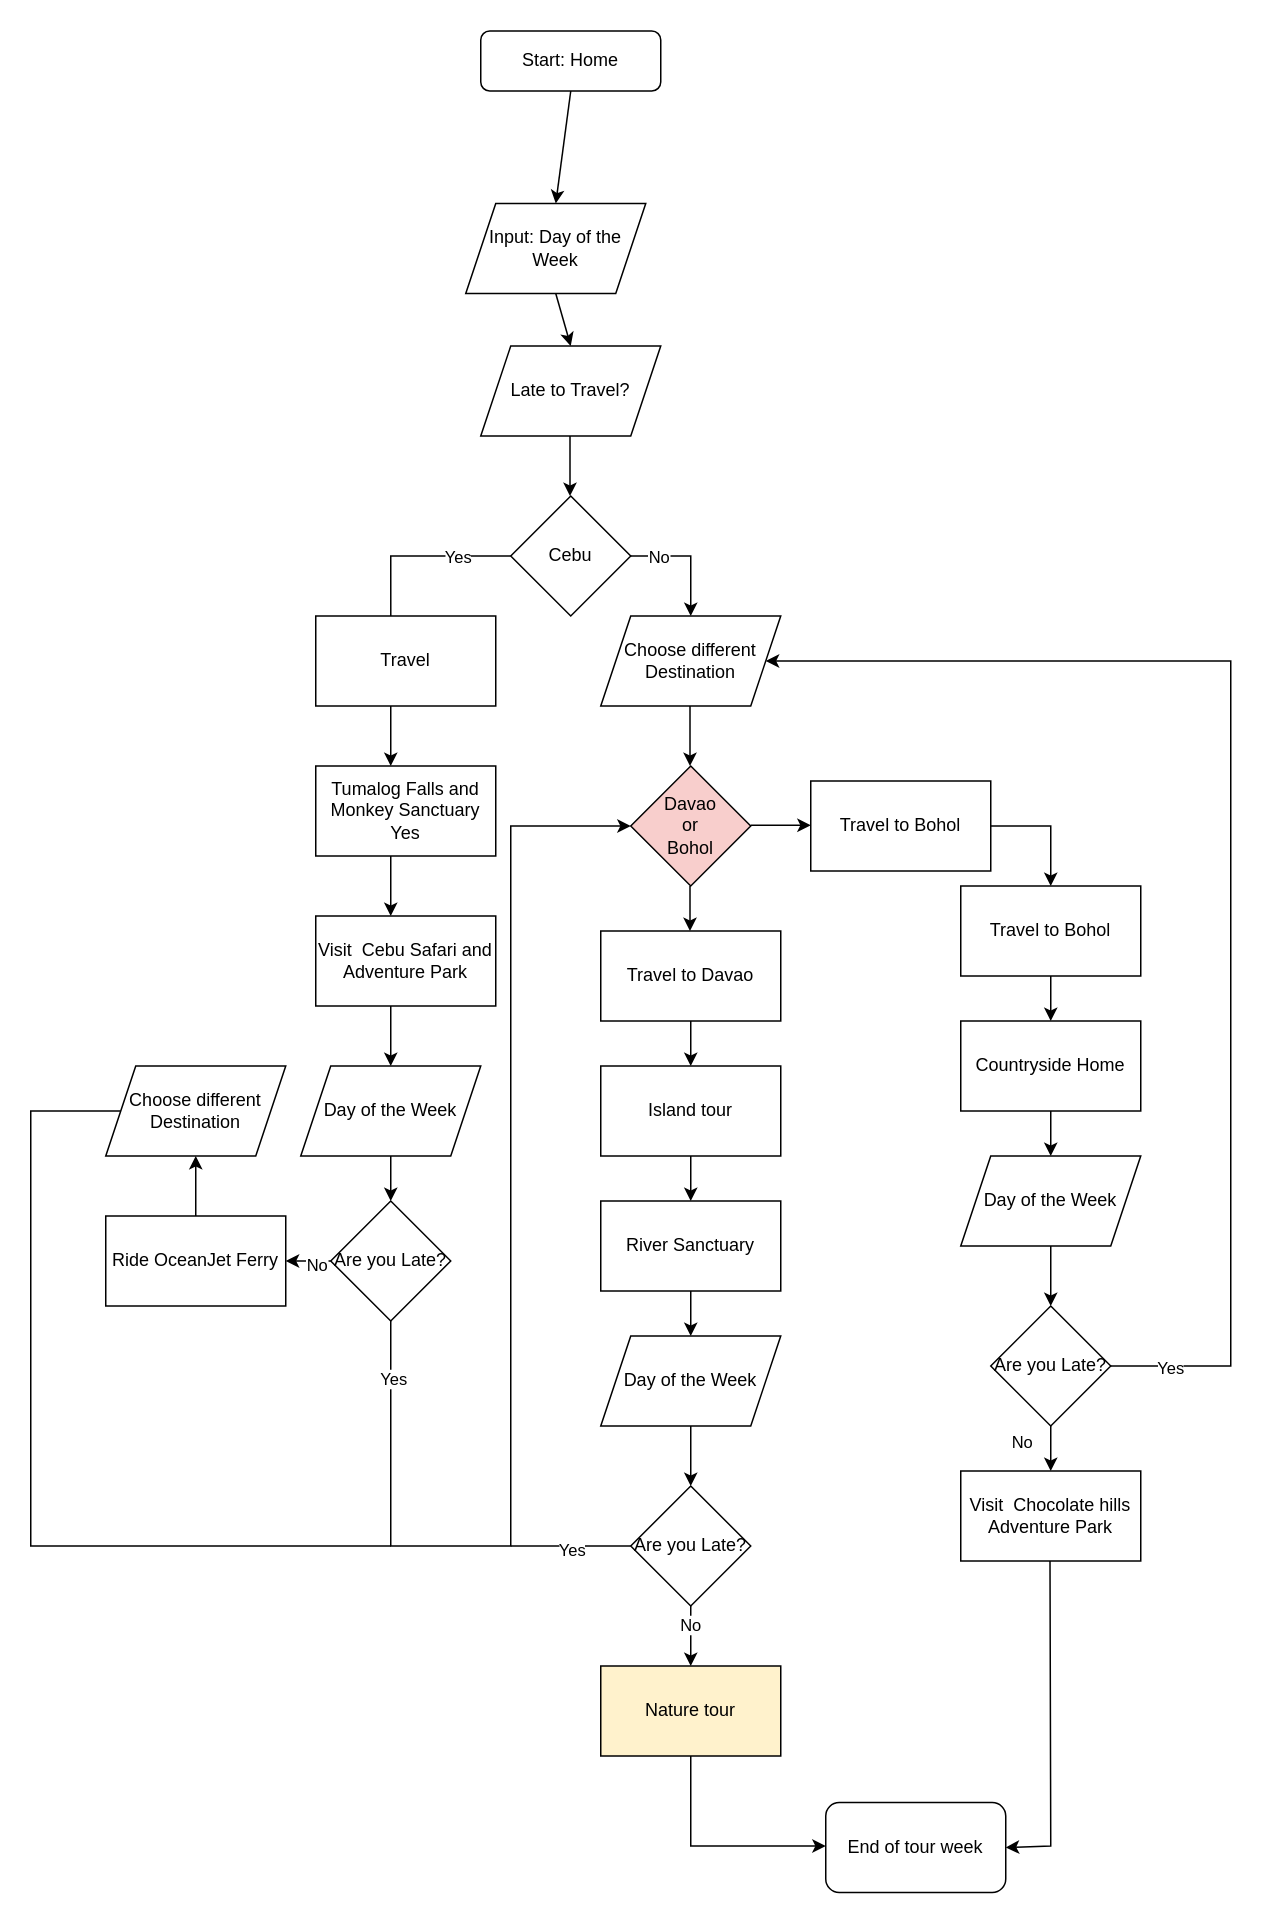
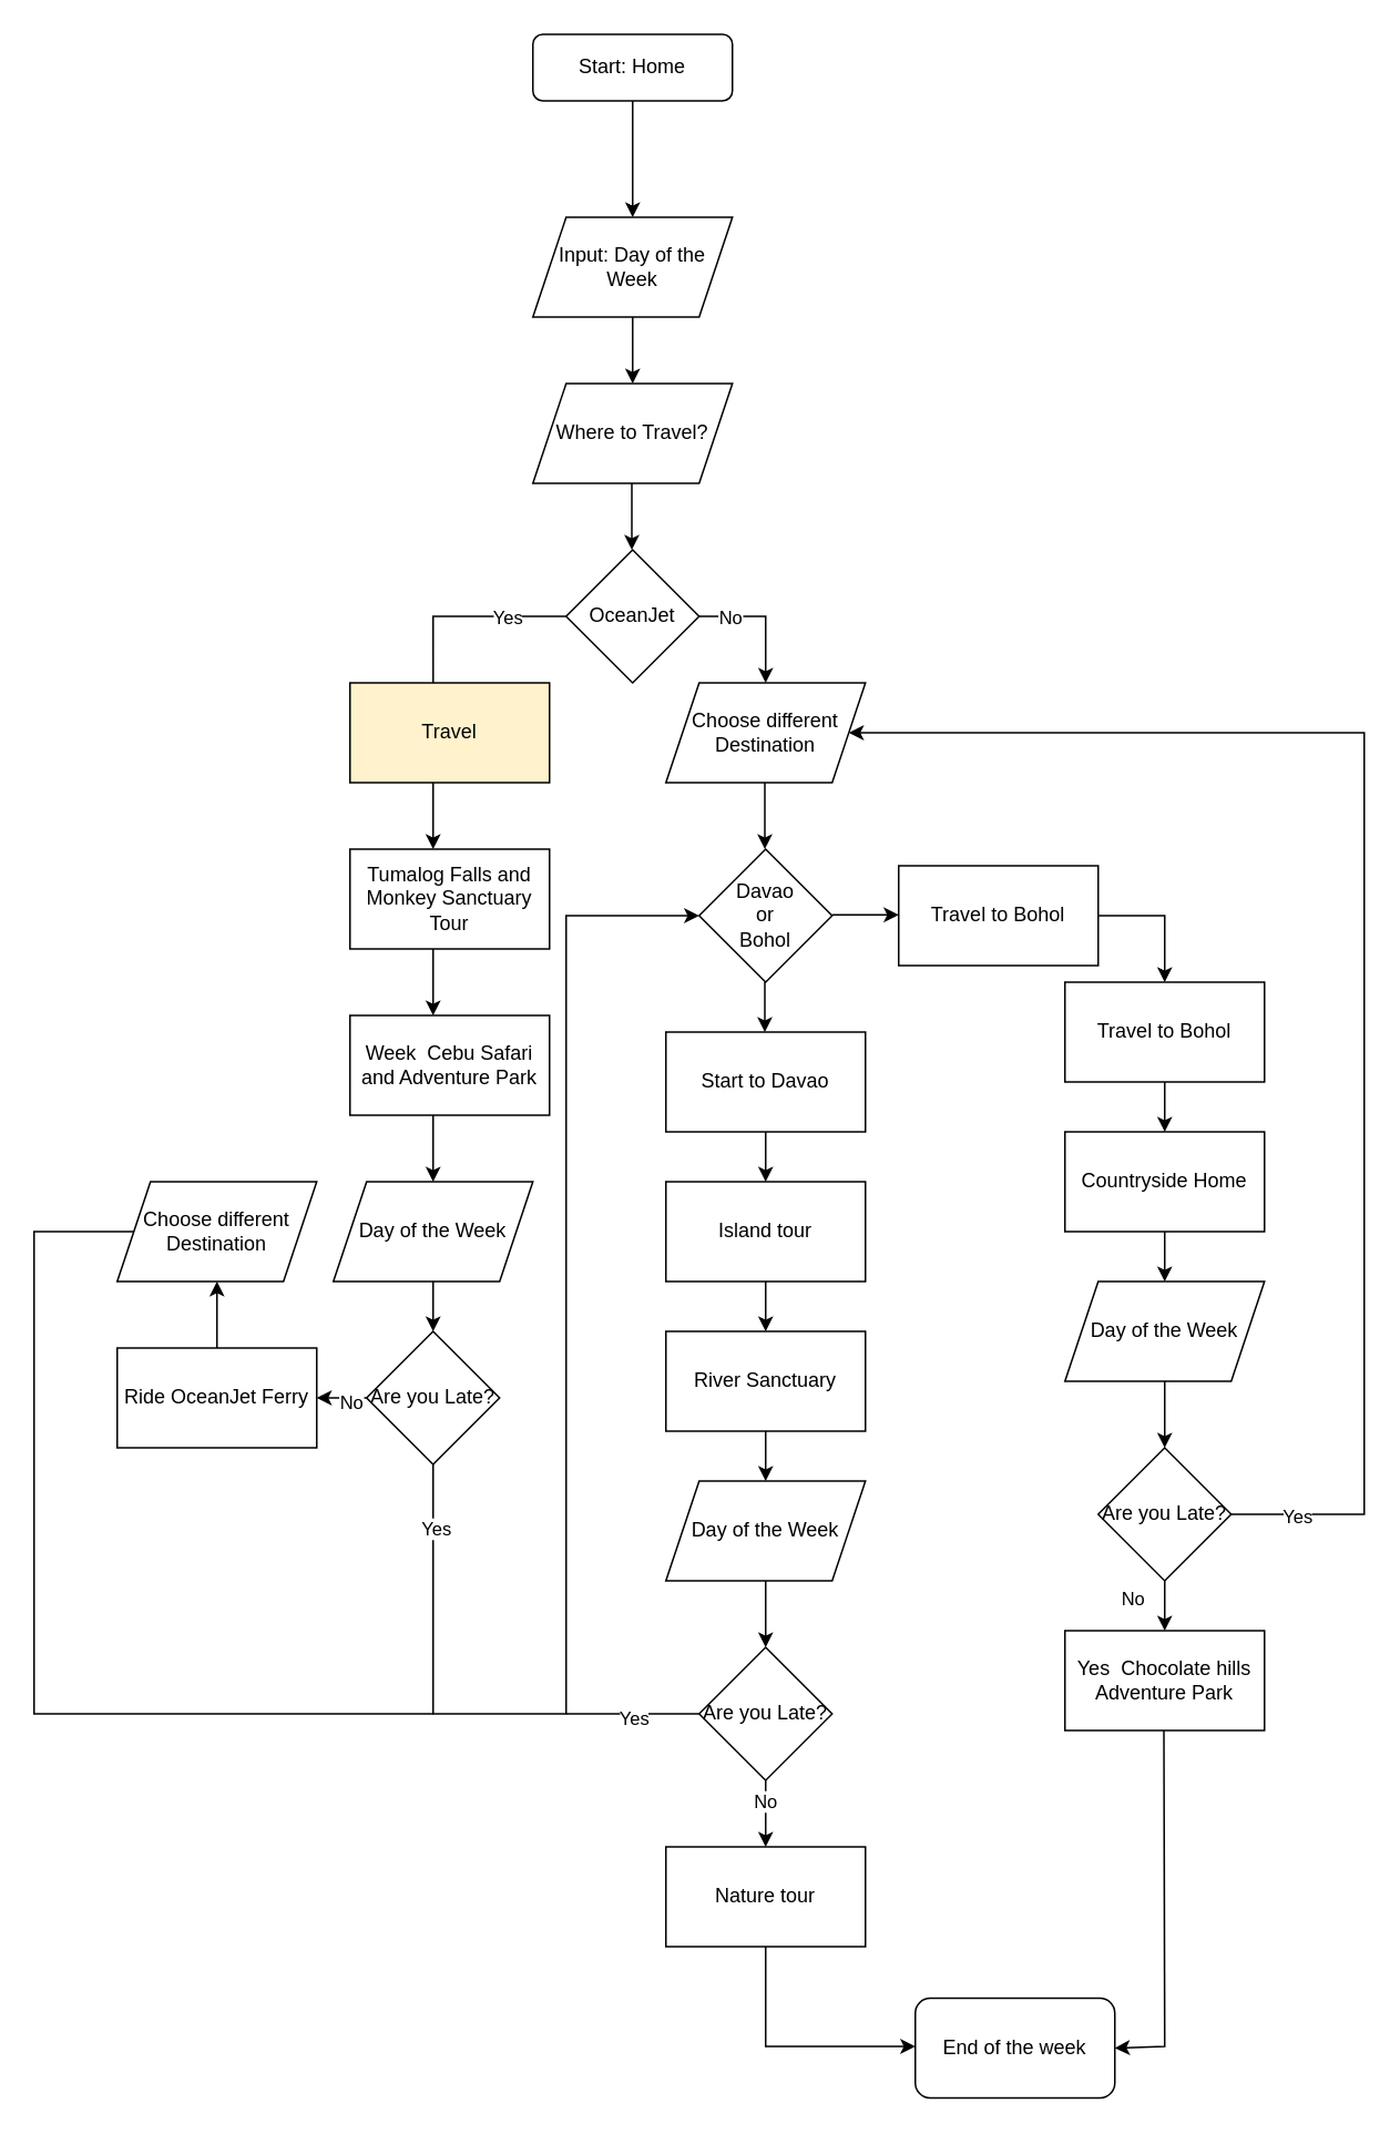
- <mxCell id="4" value="Input: Day of the Week" style="shape=parallelogram;perimeter=parallelogramPerimeter;whiteSpace=wrap;html=1;fixedSize=1;" vertex="1" parent="1"><mxGeometry x="310" y="135" width="120" height="60" as="geometry" /></mxCell>
+ <mxCell id="4" value="Input: Day of the Week" style="shape=parallelogram;perimeter=parallelogramPerimeter;whiteSpace=wrap;html=1;fixedSize=1;" vertex="1" parent="1"><mxGeometry x="320" y="130" width="120" height="60" as="geometry" /></mxCell>
- <mxCell id="7" value="Late to Travel?" style="shape=parallelogram;perimeter=parallelogramPerimeter;whiteSpace=wrap;html=1;fixedSize=1;" vertex="1" parent="1"><mxGeometry x="320" y="230" width="120" height="60" as="geometry" /></mxCell>
+ <mxCell id="7" value="Where to Travel?" style="shape=parallelogram;perimeter=parallelogramPerimeter;whiteSpace=wrap;html=1;fixedSize=1;" vertex="1" parent="1"><mxGeometry x="320" y="230" width="120" height="60" as="geometry" /></mxCell>
- <mxCell id="8" value="Cebu" style="rhombus;whiteSpace=wrap;html=1;" vertex="1" parent="1"><mxGeometry x="340" y="330" width="80" height="80" as="geometry" /></mxCell>
+ <mxCell id="8" value="OceanJet" style="rhombus;whiteSpace=wrap;html=1;" vertex="1" parent="1"><mxGeometry x="340" y="330" width="80" height="80" as="geometry" /></mxCell>
- <mxCell id="15" value="Travel" style="rounded=0;whiteSpace=wrap;html=1;" vertex="1" parent="1"><mxGeometry x="210" y="410" width="120" height="60" as="geometry" /></mxCell>
+ <mxCell id="15" value="Travel" style="rounded=0;whiteSpace=wrap;html=1;fillColor=#fff2cc;" vertex="1" parent="1"><mxGeometry x="210" y="410" width="120" height="60" as="geometry" /></mxCell>
- <mxCell id="10" value="Tumalog Falls and Monkey Sanctuary&lt;br&gt;Yes" style="rounded=0;whiteSpace=wrap;html=1;" vertex="1" parent="1"><mxGeometry x="210" y="510" width="120" height="60" as="geometry" /></mxCell>
+ <mxCell id="10" value="Tumalog Falls and Monkey Sanctuary&lt;br&gt;Tour" style="rounded=0;whiteSpace=wrap;html=1;" vertex="1" parent="1"><mxGeometry x="210" y="510" width="120" height="60" as="geometry" /></mxCell>
- <mxCell id="9" value="Davao&lt;br&gt;or&lt;br&gt;Bohol" style="rhombus;whiteSpace=wrap;html=1;fillColor=#f8cecc;" vertex="1" parent="1"><mxGeometry x="420" y="510" width="80" height="80" as="geometry" /></mxCell>
+ <mxCell id="9" value="Davao&lt;br&gt;or&lt;br&gt;Bohol" style="rhombus;whiteSpace=wrap;html=1;" vertex="1" parent="1"><mxGeometry x="420" y="510" width="80" height="80" as="geometry" /></mxCell>
- <mxCell id="32" value="Visit&amp;nbsp; Cebu Safari and Adventure Park" style="rounded=0;whiteSpace=wrap;html=1;" vertex="1" parent="1"><mxGeometry x="210" y="610" width="120" height="60" as="geometry" /></mxCell>
+ <mxCell id="32" value="Week&amp;nbsp; Cebu Safari and Adventure Park" style="rounded=0;whiteSpace=wrap;html=1;" vertex="1" parent="1"><mxGeometry x="210" y="610" width="120" height="60" as="geometry" /></mxCell>
- <mxCell id="17" value="Travel to Davao" style="rounded=0;whiteSpace=wrap;html=1;" vertex="1" parent="1"><mxGeometry x="400" y="620" width="120" height="60" as="geometry" /></mxCell>
+ <mxCell id="17" value="Start to Davao" style="rounded=0;whiteSpace=wrap;html=1;" vertex="1" parent="1"><mxGeometry x="400" y="620" width="120" height="60" as="geometry" /></mxCell>
- <mxCell id="60" value="Visit&amp;nbsp; Chocolate hills Adventure Park" style="rounded=0;whiteSpace=wrap;html=1;" vertex="1" parent="1"><mxGeometry x="640" y="980" width="120" height="60" as="geometry" /></mxCell>
+ <mxCell id="60" value="Yes&amp;nbsp; Chocolate hills Adventure Park" style="rounded=0;whiteSpace=wrap;html=1;" vertex="1" parent="1"><mxGeometry x="640" y="980" width="120" height="60" as="geometry" /></mxCell>
- <mxCell id="50" value="Nature tour" style="rounded=0;whiteSpace=wrap;html=1;fillColor=#fff2cc;" vertex="1" parent="1"><mxGeometry x="400" y="1110" width="120" height="60" as="geometry" /></mxCell>
+ <mxCell id="50" value="Nature tour" style="rounded=0;whiteSpace=wrap;html=1;" vertex="1" parent="1"><mxGeometry x="400" y="1110" width="120" height="60" as="geometry" /></mxCell>
- <mxCell id="65" value="End of tour week" style="rounded=1;whiteSpace=wrap;html=1;" vertex="1" parent="1"><mxGeometry x="550" y="1201" width="120" height="60" as="geometry" /></mxCell>
+ <mxCell id="65" value="End of the week" style="rounded=1;whiteSpace=wrap;html=1;" vertex="1" parent="1"><mxGeometry x="550" y="1201" width="120" height="60" as="geometry" /></mxCell>
